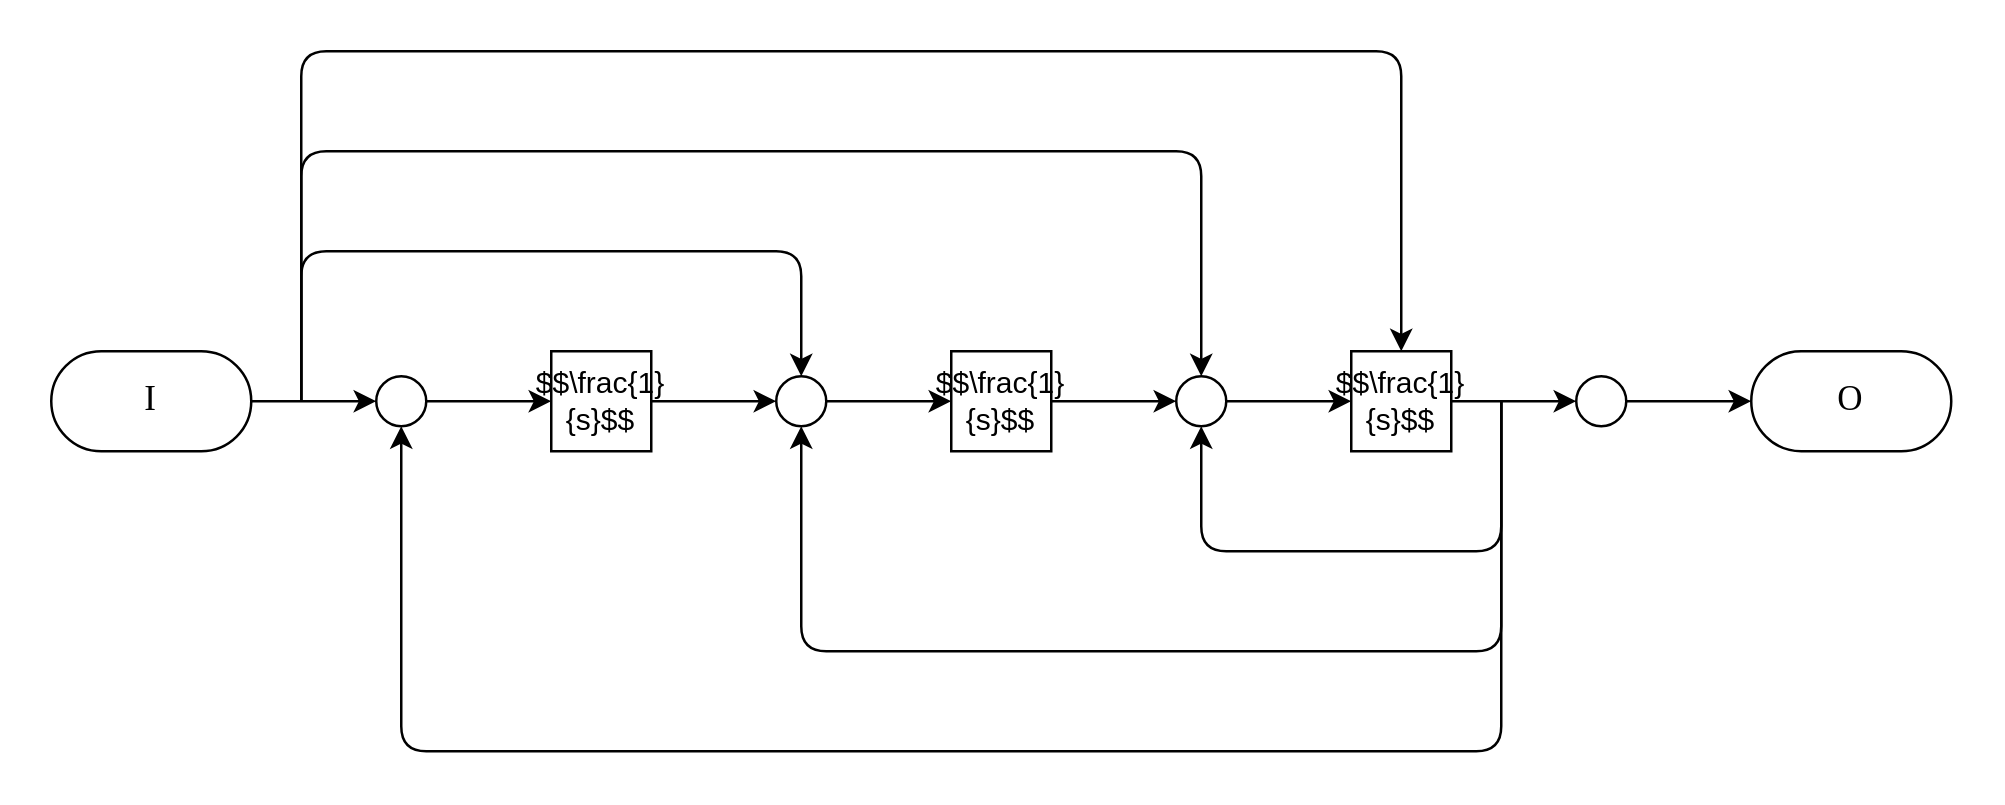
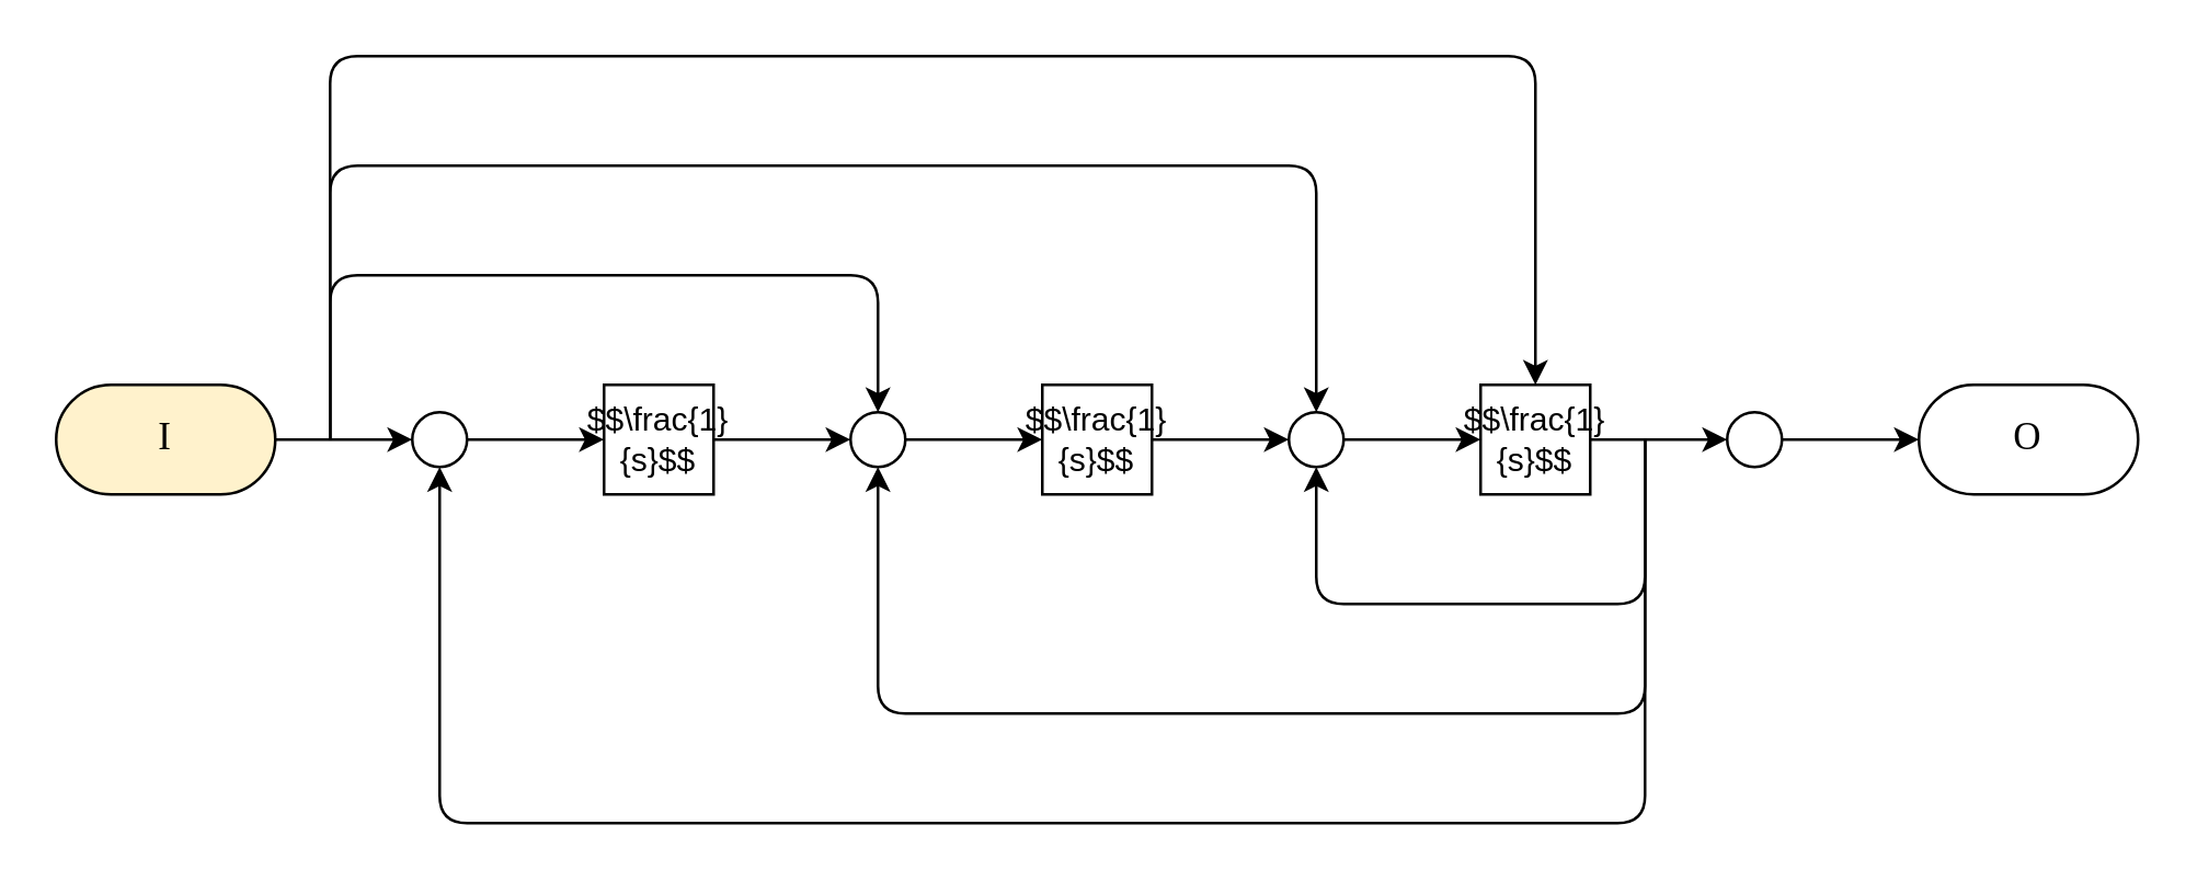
- <mxCell id="4" value="&lt;font face=&quot;Times New Roman&quot; style=&quot;font-size: 14px&quot;&gt;I&lt;/font&gt;" style="rounded=1;whiteSpace=wrap;html=1;arcSize=50;" parent="1" vertex="1"><mxGeometry x="20" y="140" width="80" height="40" as="geometry" /></mxCell>
+ <mxCell id="4" value="&lt;font face=&quot;Times New Roman&quot; style=&quot;font-size: 14px&quot;&gt;I&lt;/font&gt;" style="rounded=1;whiteSpace=wrap;html=1;arcSize=50;fillColor=#fff2cc;" parent="1" vertex="1"><mxGeometry x="20" y="140" width="80" height="40" as="geometry" /></mxCell>
